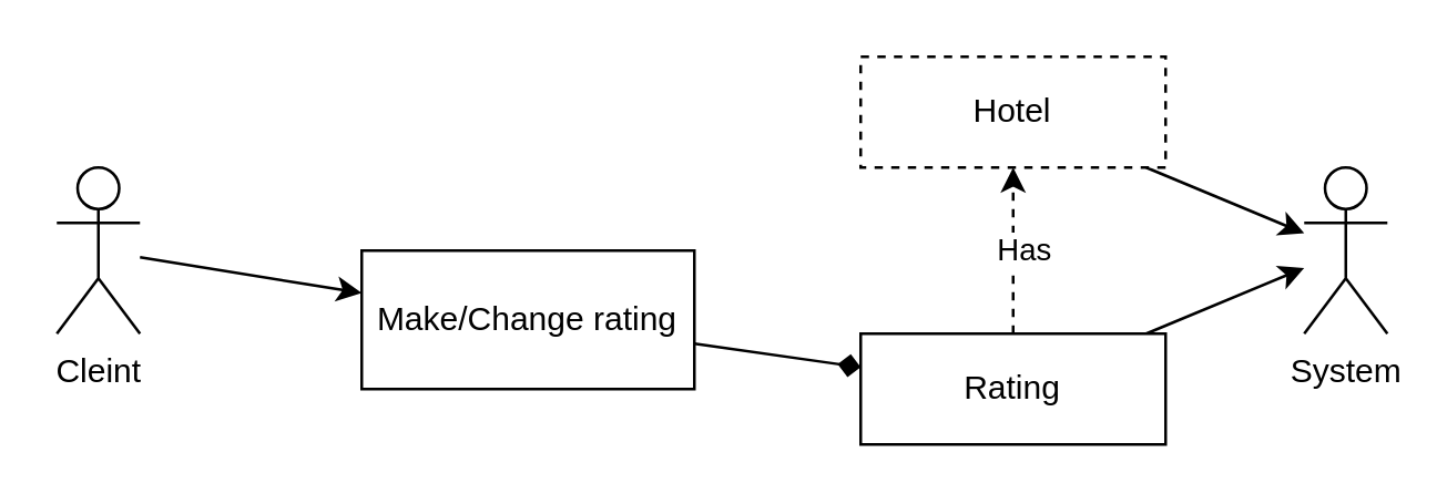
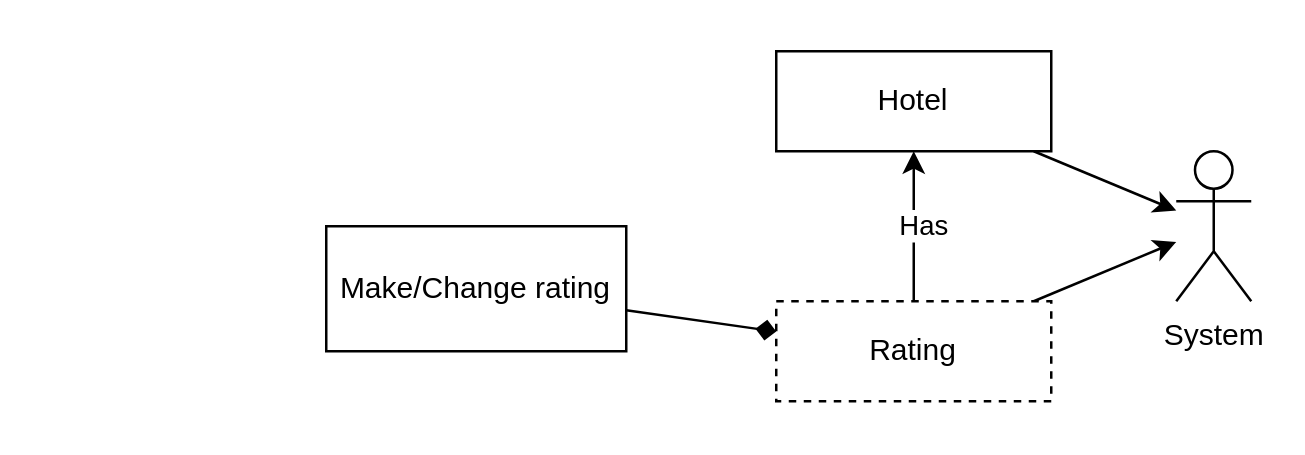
- <mxCell id="6" value="Hotel" style="whiteSpace=wrap;html=1;dashed=1;" vertex="1" parent="1"><mxGeometry x="310" y="20" width="110" height="40" as="geometry" /></mxCell>
+ <mxCell id="6" value="Hotel" style="whiteSpace=wrap;html=1;" vertex="1" parent="1"><mxGeometry x="310" y="20" width="110" height="40" as="geometry" /></mxCell>
- <mxCell id="3" value="Cleint" style="shape=umlActor;html=1;verticalLabelPosition=bottom;verticalAlign=top;align=center;" vertex="1" parent="1"><mxGeometry x="20" y="60" width="30" height="60" as="geometry" /></mxCell>
- <mxCell id="2" style="edgeStyle=none;html=1;" edge="1" parent="1" source="3" target="12"><mxGeometry relative="1" as="geometry" /></mxCell>
- <mxCell id="8" style="edgeStyle=none;html=1;dashed=1;" edge="1" parent="1" source="10" target="6"><mxGeometry relative="1" as="geometry" /></mxCell>
+ <mxCell id="8" style="edgeStyle=none;html=1;" edge="1" parent="1" source="10" target="6"><mxGeometry relative="1" as="geometry" /></mxCell>
- <mxCell id="10" value="Rating" style="whiteSpace=wrap;html=1;" vertex="1" parent="1"><mxGeometry x="310" y="120" width="110" height="40" as="geometry" /></mxCell>
+ <mxCell id="10" value="Rating" style="whiteSpace=wrap;html=1;dashed=1;" vertex="1" parent="1"><mxGeometry x="310" y="120" width="110" height="40" as="geometry" /></mxCell>
